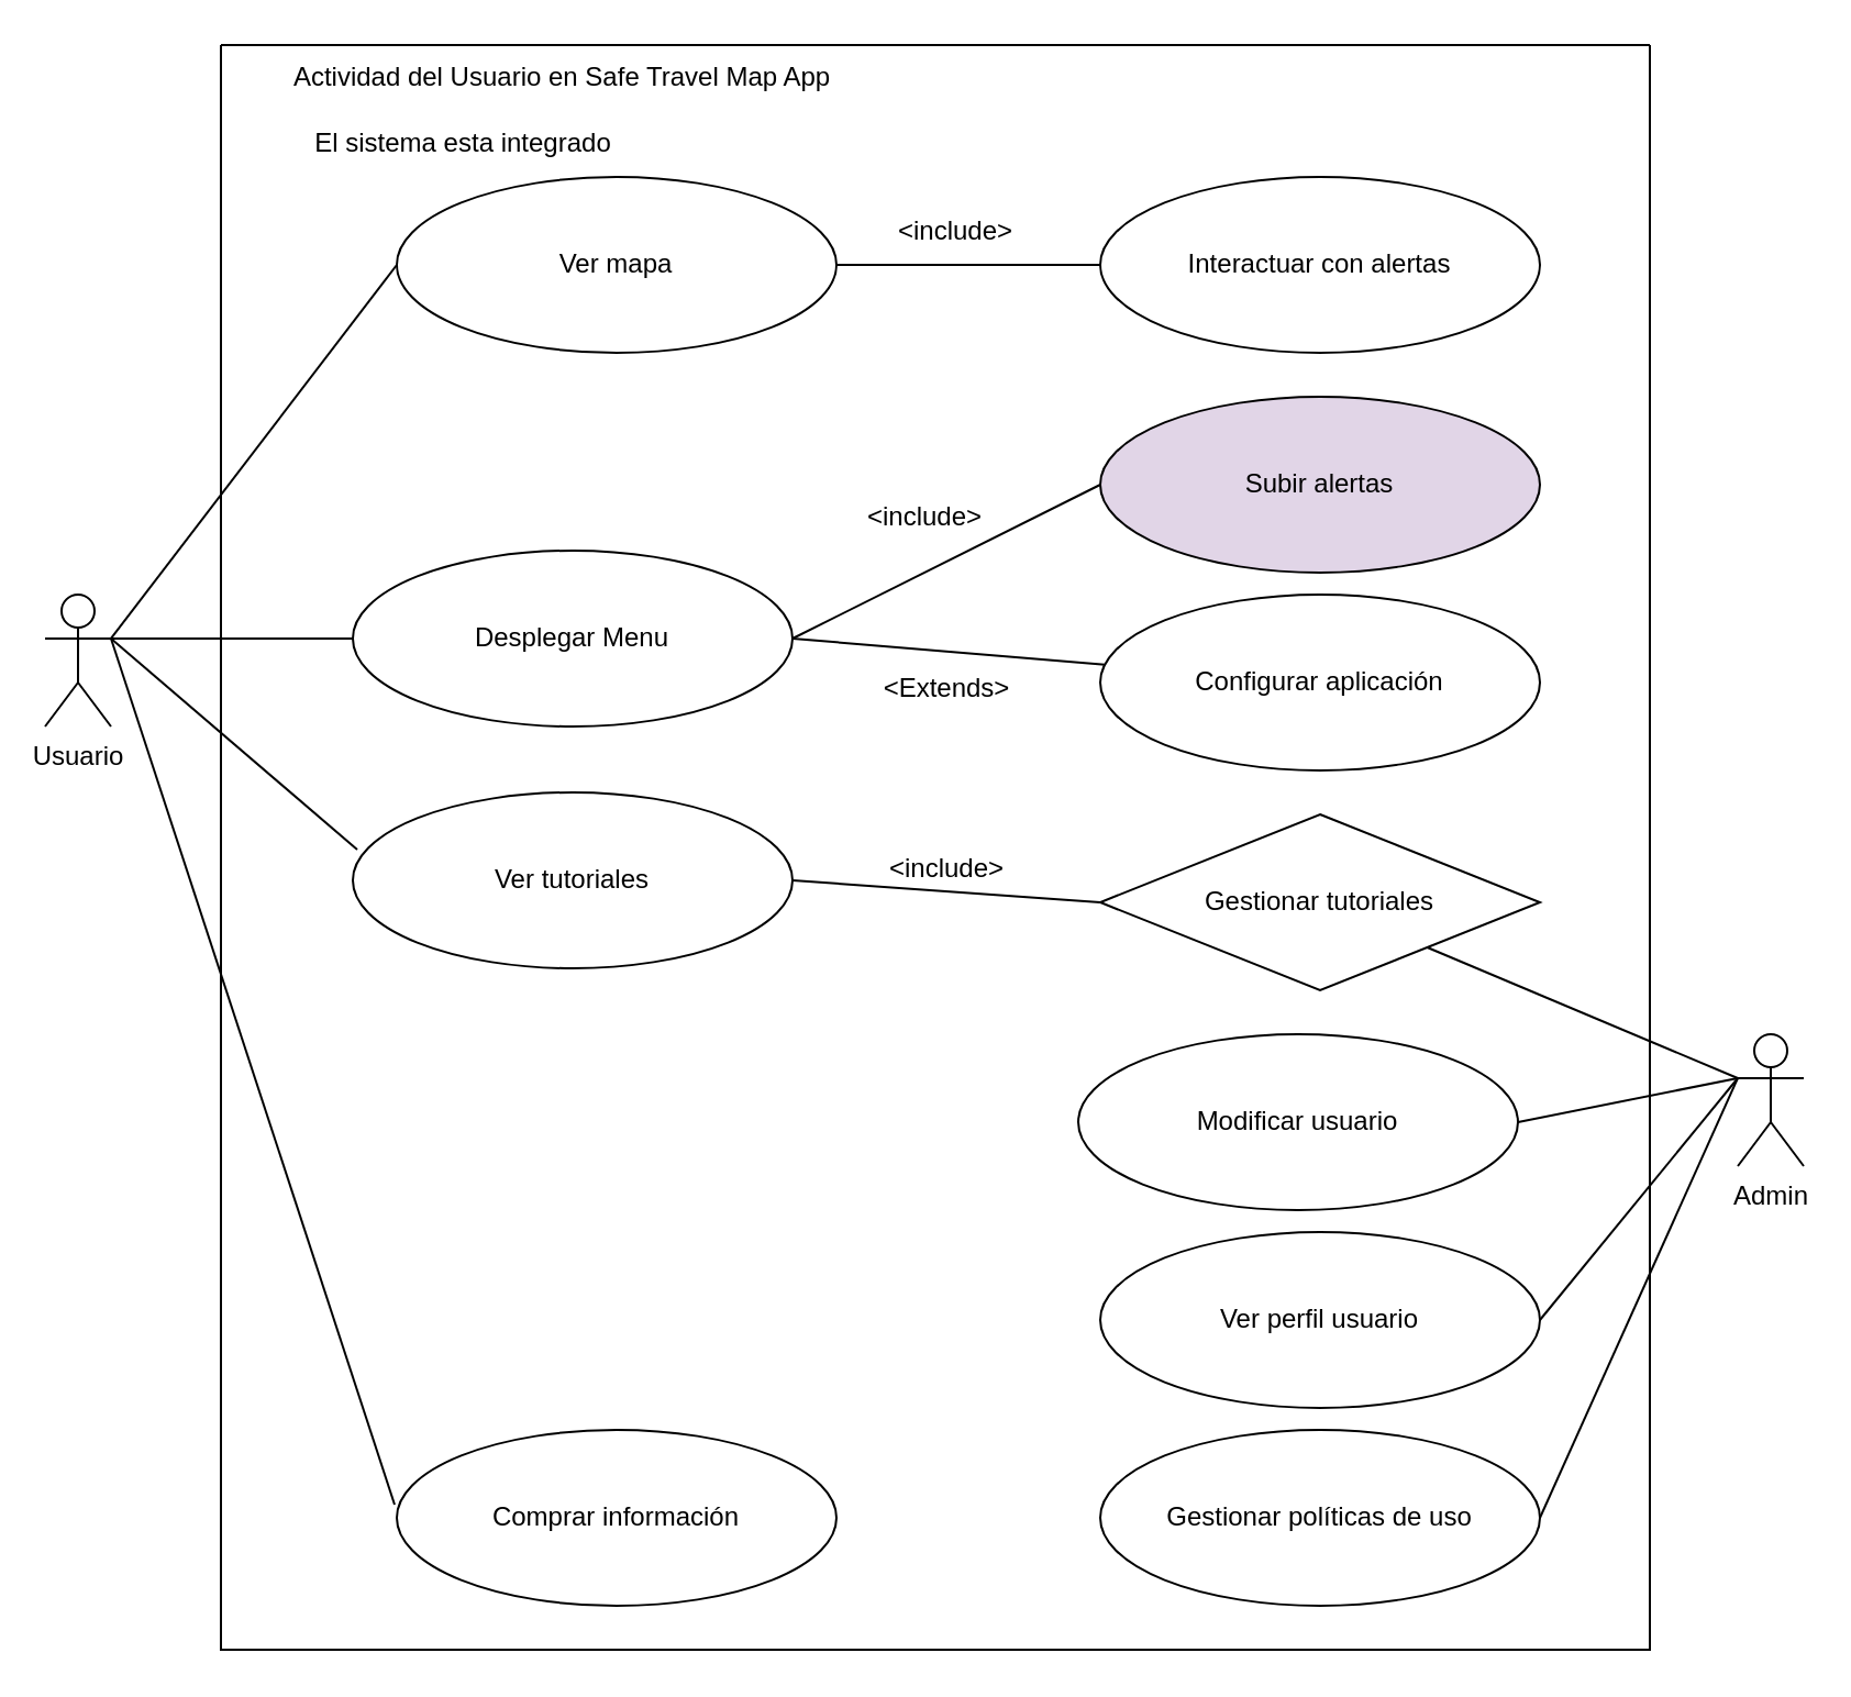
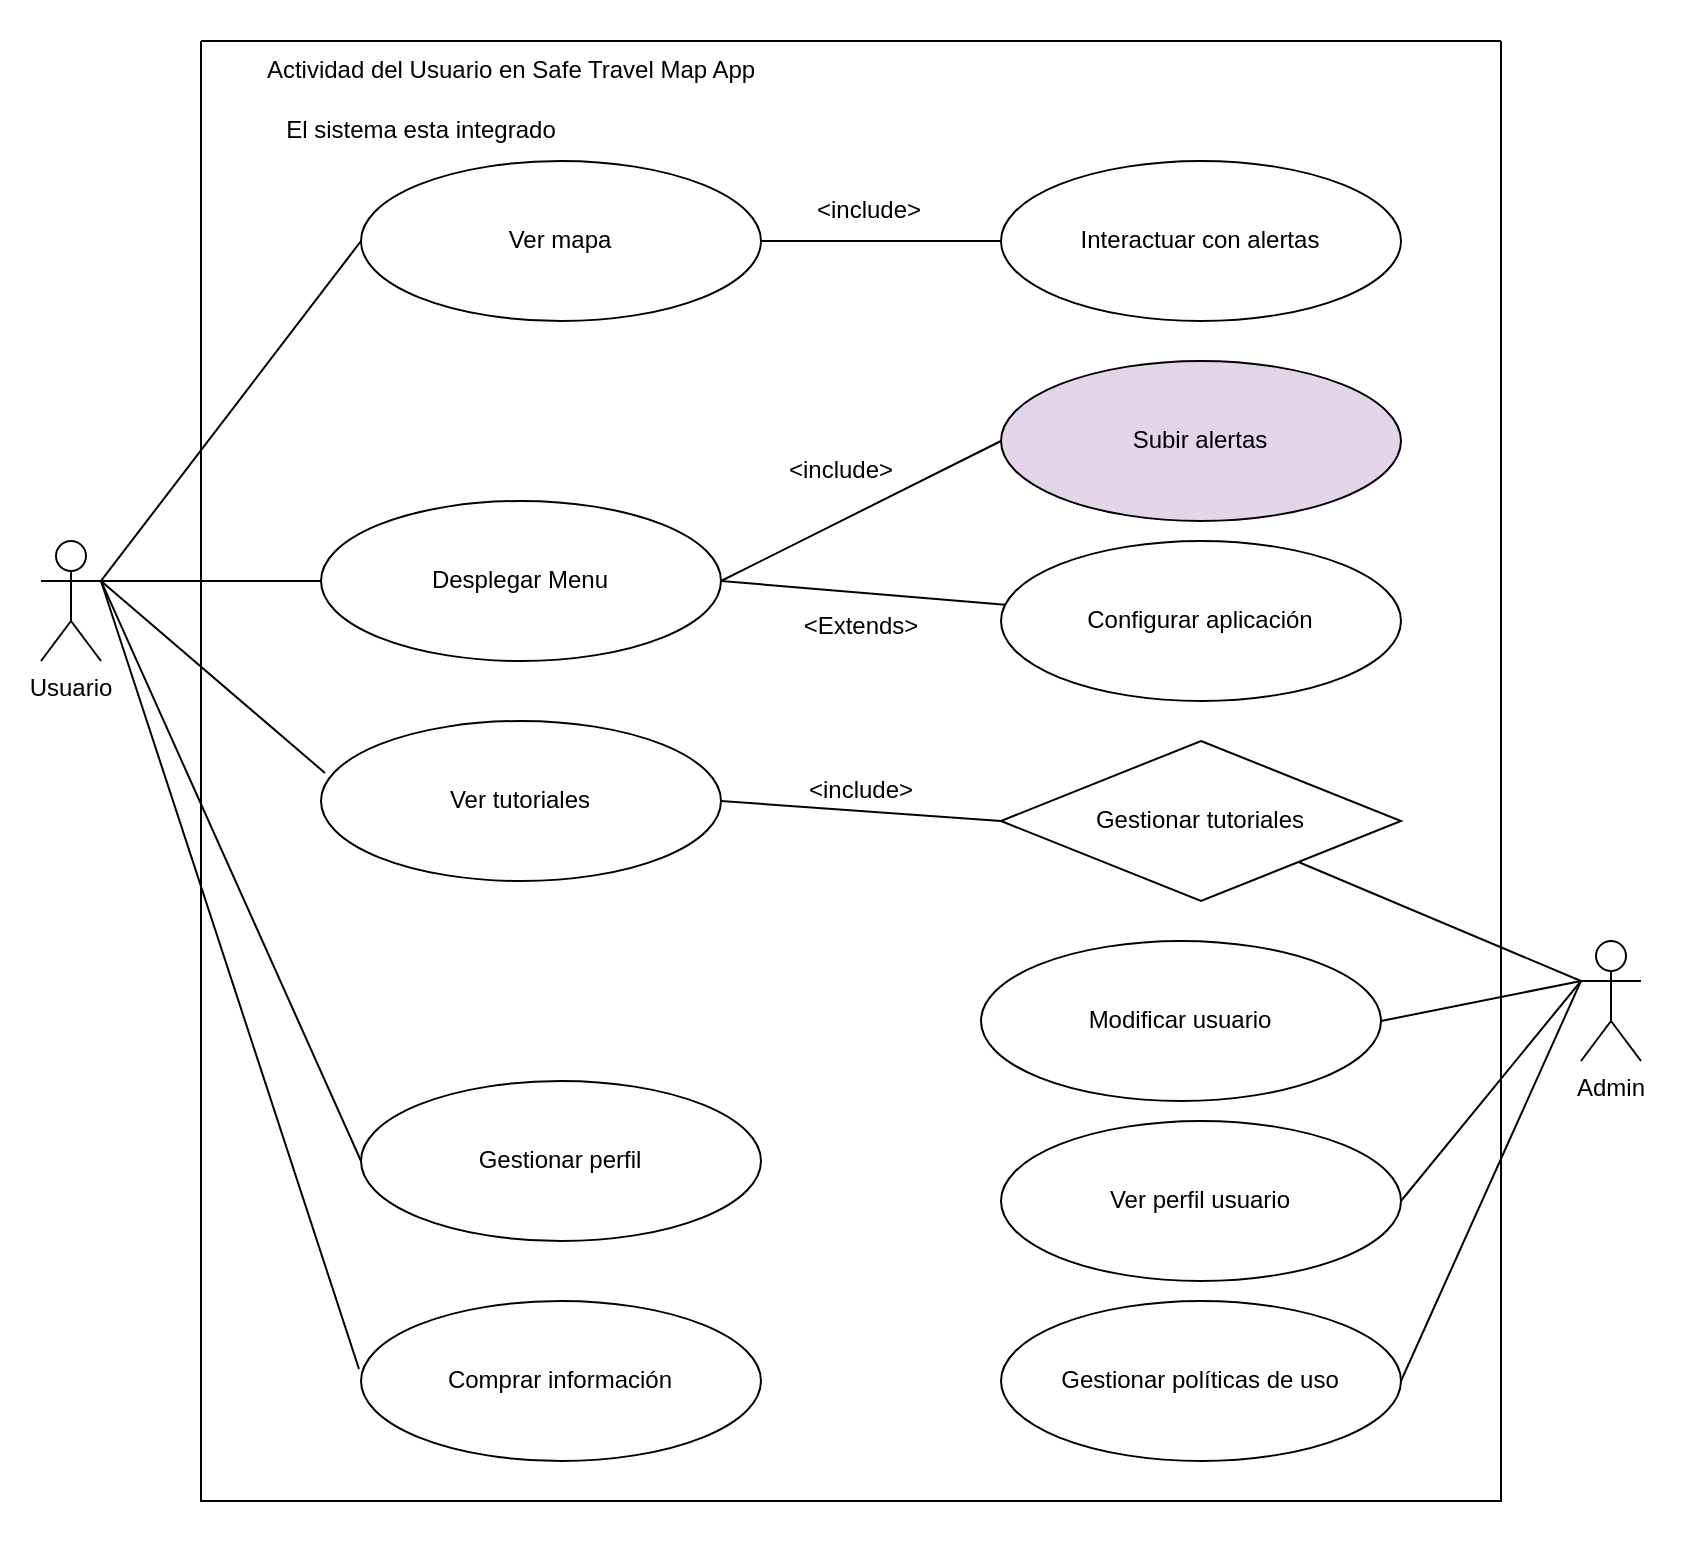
+ <mxCell id="32" value="" style="endArrow=none;html=1;rounded=0;exitX=1;exitY=0.333;exitDx=0;exitDy=0;exitPerimeter=0;entryX=0;entryY=0.5;entryDx=0;entryDy=0;" parent="1" source="31" target="22" edge="1"><mxGeometry width="50" height="50" relative="1" as="geometry"><mxPoint x="410" y="360" as="sourcePoint" /><mxPoint x="460" y="310" as="targetPoint" /></mxGeometry></mxCell>
+ <mxCell id="22" value="Gestionar perfil" style="ellipse;whiteSpace=wrap;html=1;" parent="19" vertex="1"><mxGeometry x="80" y="520" width="200" height="80" as="geometry" /></mxCell>
